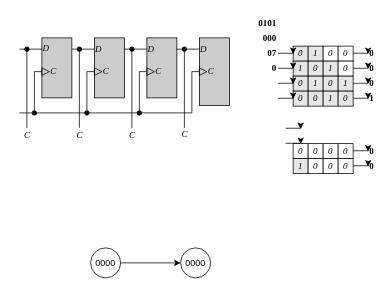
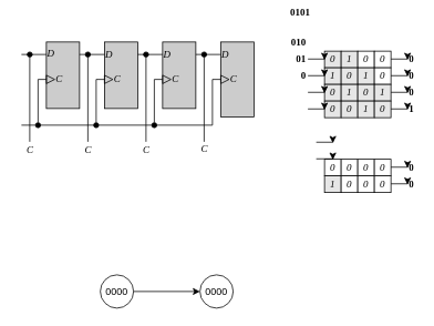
- <mxCell id="59" value="&lt;h1 style=&quot;margin-top: 0px; font-size: 12px;&quot;&gt;0101&lt;/h1&gt;" style="text;html=1;whiteSpace=wrap;overflow=hidden;rounded=0;fontColor=#000000;fontStyle=0;fontFamily=Times New Roman;fontSize=12;verticalAlign=middle;align=right;" parent="1" vertex="1"><mxGeometry x="340" y="20" width="30" height="20" as="geometry" /></mxCell>
+ <mxCell id="59" value="&lt;h1 style=&quot;margin-top: 0px; font-size: 12px;&quot;&gt;0101&lt;/h1&gt;" style="text;html=1;whiteSpace=wrap;overflow=hidden;rounded=0;fontColor=#000000;fontStyle=0;fontFamily=Times New Roman;fontSize=12;verticalAlign=middle;align=right;" parent="1" vertex="1"><mxGeometry x="345" y="5" width="30" height="20" as="geometry" /></mxCell>
- <mxCell id="60" value="&lt;h1 style=&quot;margin-top: 0px; font-size: 12px;&quot;&gt;000&lt;/h1&gt;" style="text;html=1;whiteSpace=wrap;overflow=hidden;rounded=0;fontColor=#000000;fontStyle=0;fontFamily=Times New Roman;fontSize=12;verticalAlign=middle;align=right;" parent="1" vertex="1"><mxGeometry x="340" y="40" width="30" height="20" as="geometry" /></mxCell>
+ <mxCell id="60" value="&lt;h1 style=&quot;margin-top: 0px; font-size: 12px;&quot;&gt;010&lt;/h1&gt;" style="text;html=1;whiteSpace=wrap;overflow=hidden;rounded=0;fontColor=#000000;fontStyle=0;fontFamily=Times New Roman;fontSize=12;verticalAlign=middle;align=right;" parent="1" vertex="1"><mxGeometry x="340" y="40" width="30" height="20" as="geometry" /></mxCell>
- <mxCell id="61" value="&lt;h1 style=&quot;margin-top: 0px; font-size: 12px;&quot;&gt;07&lt;/h1&gt;" style="text;html=1;whiteSpace=wrap;overflow=hidden;rounded=0;fontColor=#000000;fontStyle=0;fontFamily=Times New Roman;fontSize=12;verticalAlign=middle;align=right;" parent="1" vertex="1"><mxGeometry x="340" y="60" width="30" height="20" as="geometry" /></mxCell>
+ <mxCell id="61" value="&lt;h1 style=&quot;margin-top: 0px; font-size: 12px;&quot;&gt;01&lt;/h1&gt;" style="text;html=1;whiteSpace=wrap;overflow=hidden;rounded=0;fontColor=#000000;fontStyle=0;fontFamily=Times New Roman;fontSize=12;verticalAlign=middle;align=right;" parent="1" vertex="1"><mxGeometry x="340" y="60" width="30" height="20" as="geometry" /></mxCell>
